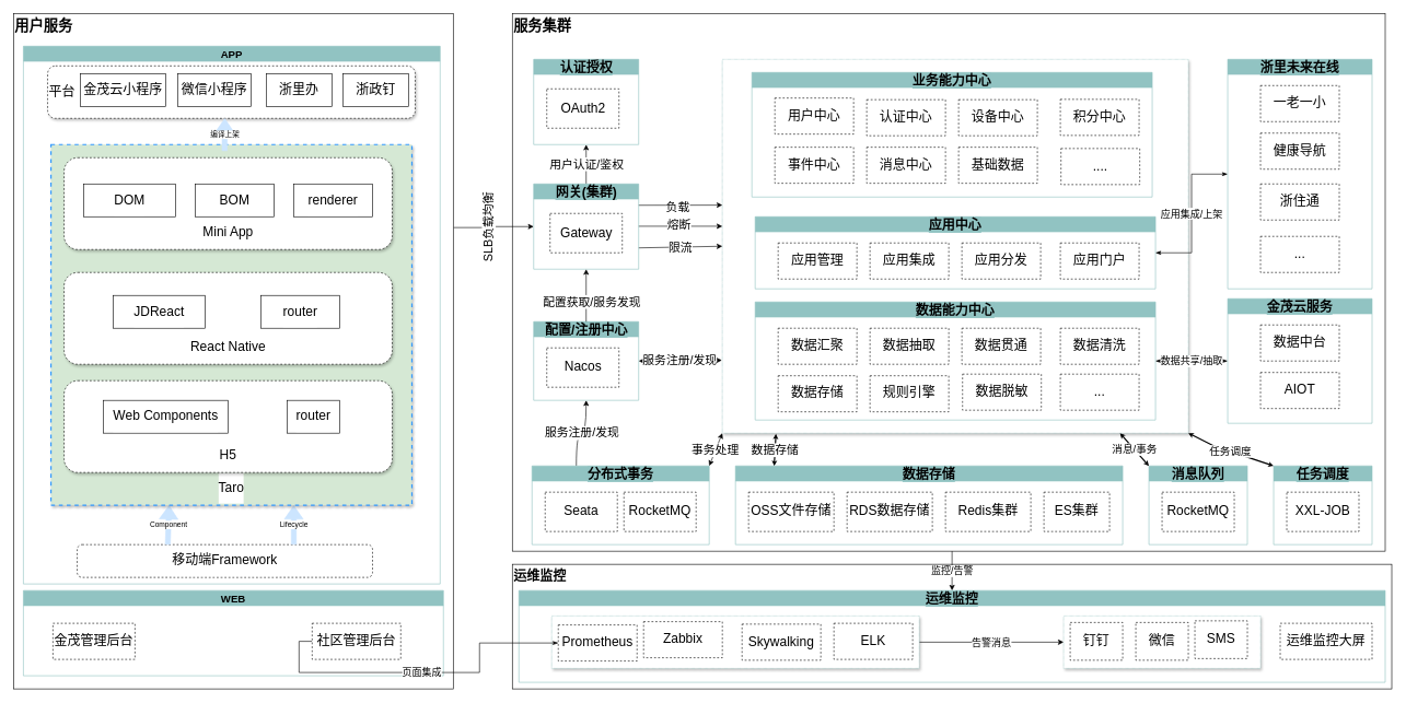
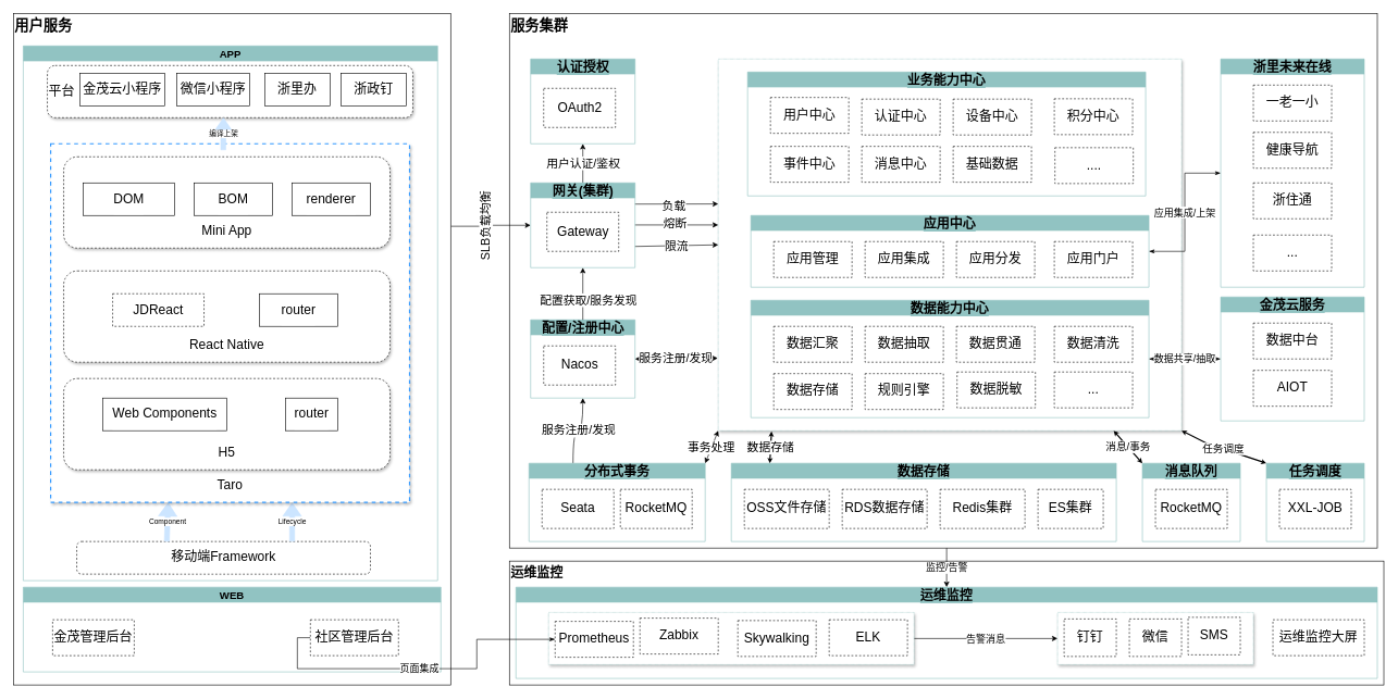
- <mxCell id="112" value="&lt;p style=&quot;line-height: 170%;&quot;&gt;&lt;span style=&quot;font-size: 20px;&quot;&gt;JDReact&lt;/span&gt;&lt;/p&gt;" style="rounded=0;whiteSpace=wrap;html=1;labelBackgroundColor=#FFFFFF;strokeWidth=1;perimeterSpacing=0;" parent="110" vertex="1"><mxGeometry x="75" y="35" width="140" height="50" as="geometry" /></mxCell>
+ <mxCell id="112" value="&lt;p style=&quot;line-height: 170%;&quot;&gt;&lt;span style=&quot;font-size: 20px;&quot;&gt;JDReact&lt;/span&gt;&lt;/p&gt;" style="rounded=0;whiteSpace=wrap;html=1;labelBackgroundColor=#FFFFFF;strokeWidth=1;perimeterSpacing=0;dashed=1;" parent="110" vertex="1"><mxGeometry x="75" y="35" width="140" height="50" as="geometry" /></mxCell>
- <mxCell id="103" value="&lt;p style=&quot;line-height: 170%;&quot;&gt;&lt;font style=&quot;font-size: 20px;&quot;&gt;Taro&lt;/font&gt;&lt;/p&gt;" style="rounded=0;whiteSpace=wrap;html=1;labelBackgroundColor=#FFFFFF;dashed=1;strokeWidth=2;perimeterSpacing=0;verticalAlign=bottom;shadow=1;strokeColor=#3399FF;fillColor=#d5e8d4;" parent="102" vertex="1"><mxGeometry width="550" height="550" as="geometry" /></mxCell>
+ <mxCell id="103" value="&lt;p style=&quot;line-height: 170%;&quot;&gt;&lt;font style=&quot;font-size: 20px;&quot;&gt;Taro&lt;/font&gt;&lt;/p&gt;" style="rounded=0;whiteSpace=wrap;html=1;labelBackgroundColor=#FFFFFF;dashed=1;strokeWidth=2;perimeterSpacing=0;verticalAlign=bottom;shadow=1;strokeColor=#3399FF;" parent="102" vertex="1"><mxGeometry width="550" height="550" as="geometry" /></mxCell>
